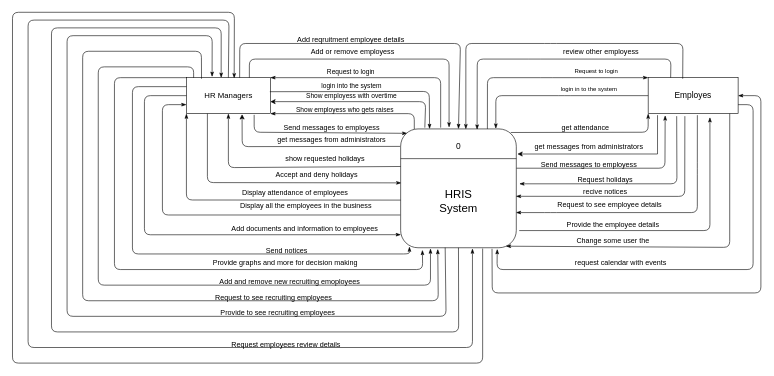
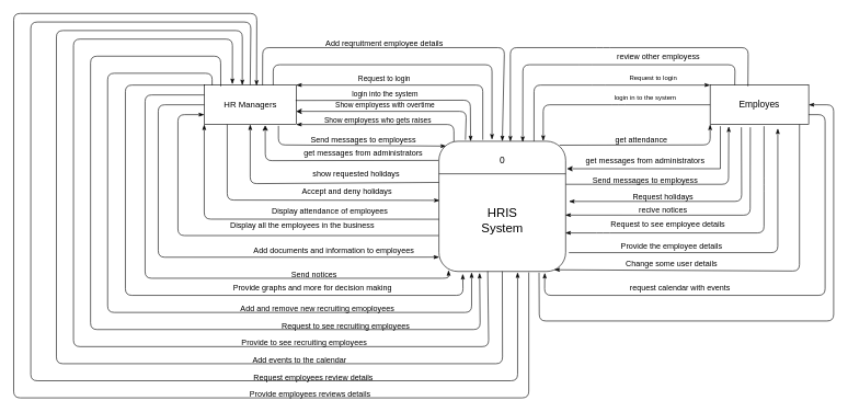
- <mxCell id="55" value="Add or remove employess" style="text;html=1;strokeColor=none;fillColor=none;align=center;verticalAlign=middle;whiteSpace=wrap;rounded=0;" parent="1" vertex="1"><mxGeometry x="509.63" y="79" width="155" height="13" as="geometry" /></mxCell>
- <mxCell id="45" value="&lt;span style=&quot;font-size: 12px&quot;&gt;Display attendance of employees&lt;/span&gt;" style="text;html=1;strokeColor=none;fillColor=none;align=center;verticalAlign=middle;whiteSpace=wrap;rounded=0;fontSize=14;" parent="1" vertex="1"><mxGeometry x="400" y="313" width="183" height="13" as="geometry" /></mxCell>
+ <mxCell id="45" value="&lt;span style=&quot;font-size: 12px&quot;&gt;Display attendance of employees&lt;/span&gt;" style="text;html=1;strokeColor=none;fillColor=none;align=center;verticalAlign=middle;whiteSpace=wrap;rounded=0;fontSize=14;" parent="1" vertex="1"><mxGeometry x="410" y="313" width="183" height="13" as="geometry" /></mxCell>
- <mxCell id="46" value="&lt;span style=&quot;font-size: 12px&quot;&gt;Display all the employees in the business&lt;/span&gt;" style="text;html=1;strokeColor=none;fillColor=none;align=center;verticalAlign=middle;whiteSpace=wrap;rounded=0;fontSize=14;" parent="1" vertex="1"><mxGeometry x="386" y="332" width="247" height="20" as="geometry" /></mxCell>
+ <mxCell id="46" value="&lt;span style=&quot;font-size: 12px&quot;&gt;Display all the employees in the business&lt;/span&gt;" style="text;html=1;strokeColor=none;fillColor=none;align=center;verticalAlign=middle;whiteSpace=wrap;rounded=0;fontSize=14;" parent="1" vertex="1"><mxGeometry x="336" y="332" width="247" height="20" as="geometry" /></mxCell>
- <mxCell id="50" value="&lt;span style=&quot;font-size: 12px&quot;&gt;Change some user the&lt;/span&gt;" style="text;html=1;strokeColor=none;fillColor=none;align=center;verticalAlign=middle;whiteSpace=wrap;rounded=0;fontSize=14;" parent="1" vertex="1"><mxGeometry x="930" y="390" width="183" height="20" as="geometry" /></mxCell>
+ <mxCell id="50" value="&lt;span style=&quot;font-size: 12px&quot;&gt;Change some user details&lt;/span&gt;" style="text;html=1;strokeColor=none;fillColor=none;align=center;verticalAlign=middle;whiteSpace=wrap;rounded=0;fontSize=14;" parent="1" vertex="1"><mxGeometry x="930" y="390" width="183" height="20" as="geometry" /></mxCell>
- <mxCell id="67" value="&lt;span style=&quot;font-size: 12px&quot;&gt;Request to see recruiting employees&lt;/span&gt;" style="text;html=1;strokeColor=none;fillColor=none;align=center;verticalAlign=middle;whiteSpace=wrap;rounded=0;fontSize=14;" parent="1" vertex="1"><mxGeometry x="345" y="488" width="221" height="13" as="geometry" /></mxCell>
+ <mxCell id="67" value="&lt;span style=&quot;font-size: 12px&quot;&gt;Request to see recruiting employees&lt;/span&gt;" style="text;html=1;strokeColor=none;fillColor=none;align=center;verticalAlign=middle;whiteSpace=wrap;rounded=0;fontSize=14;" parent="1" vertex="1"><mxGeometry x="415" y="488" width="221" height="13" as="geometry" /></mxCell>
+ <mxCell id="48" value="&lt;span style=&quot;font-size: 12px&quot;&gt;Add events to the calendar&lt;/span&gt;" style="text;html=1;strokeColor=none;fillColor=none;align=center;verticalAlign=middle;whiteSpace=wrap;rounded=0;fontSize=14;" parent="1" vertex="1"><mxGeometry x="364" y="540" width="183" height="13" as="geometry" /></mxCell>
+ <mxCell id="75" value="&lt;span style=&quot;font-size: 12px&quot;&gt;Provide employees reviews details&lt;/span&gt;" style="text;html=1;strokeColor=none;fillColor=none;align=center;verticalAlign=middle;whiteSpace=wrap;rounded=0;fontSize=14;" parent="1" vertex="1"><mxGeometry x="364" y="592" width="215" height="13" as="geometry" /></mxCell>
